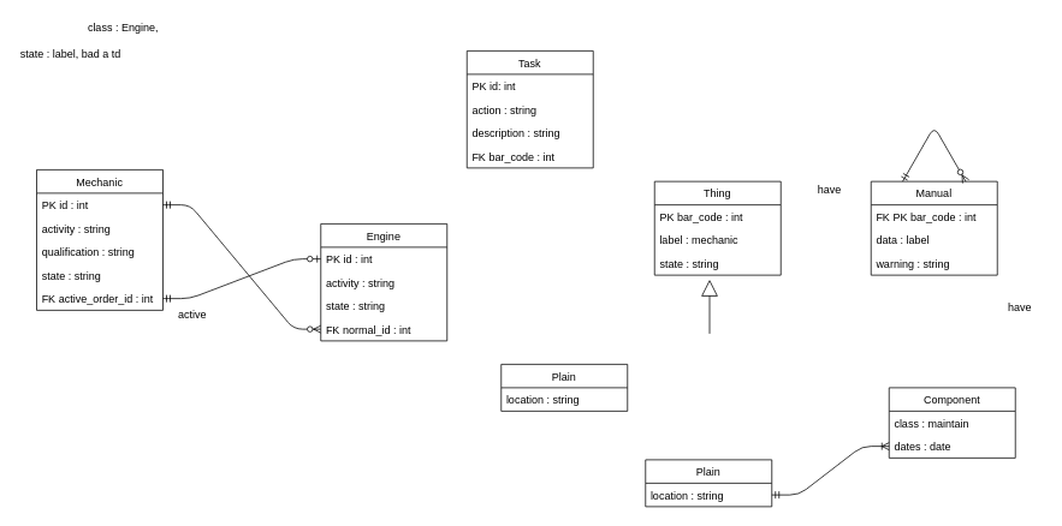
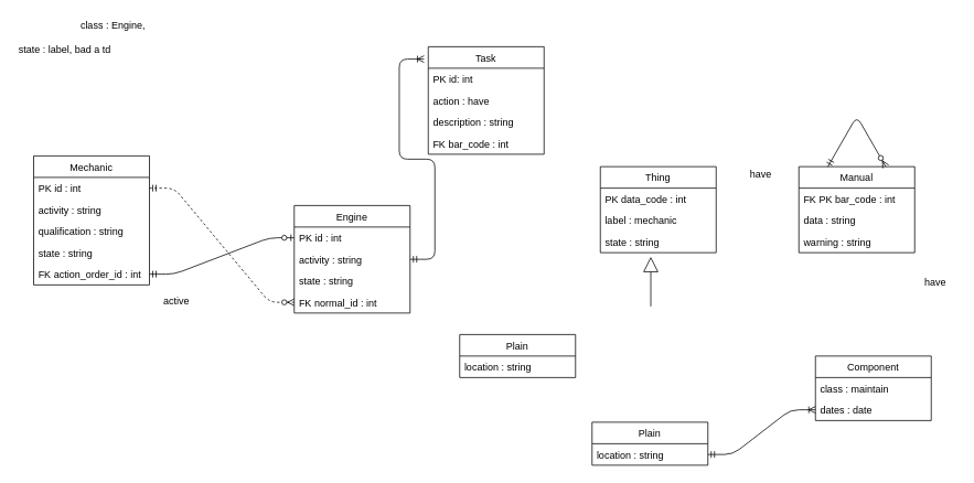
- <mxCell id="9" value="action : string" style="text;strokeColor=none;fillColor=none;align=left;verticalAlign=top;spacingLeft=4;spacingRight=4;overflow=hidden;rotatable=0;points=[[0,0.5],[1,0.5]];portConstraint=eastwest;" parent="7" vertex="1"><mxGeometry y="52" width="140" height="26" as="geometry" /></mxCell>
+ <mxCell id="9" value="action : have" style="text;strokeColor=none;fillColor=none;align=left;verticalAlign=top;spacingLeft=4;spacingRight=4;overflow=hidden;rotatable=0;points=[[0,0.5],[1,0.5]];portConstraint=eastwest;" parent="7" vertex="1"><mxGeometry y="52" width="140" height="26" as="geometry" /></mxCell>
- <mxCell id="22" value="PK bar_code : int" style="text;strokeColor=none;fillColor=none;align=left;verticalAlign=top;spacingLeft=4;spacingRight=4;overflow=hidden;rotatable=0;points=[[0,0.5],[1,0.5]];portConstraint=eastwest;" parent="21" vertex="1"><mxGeometry y="26" width="140" height="26" as="geometry" /></mxCell>
+ <mxCell id="22" value="PK data_code : int" style="text;strokeColor=none;fillColor=none;align=left;verticalAlign=top;spacingLeft=4;spacingRight=4;overflow=hidden;rotatable=0;points=[[0,0.5],[1,0.5]];portConstraint=eastwest;" parent="21" vertex="1"><mxGeometry y="26" width="140" height="26" as="geometry" /></mxCell>
+ <mxCell id="38" value="" style="edgeStyle=entityRelationEdgeStyle;fontSize=12;html=1;endArrow=ERoneToMany;startArrow=ERmandOne;entryX=-0.036;entryY=0.115;entryDx=0;entryDy=0;entryPerimeter=0;" parent="1" source="2" target="7" edge="1"><mxGeometry width="100" height="100" relative="1" as="geometry"><mxPoint x="495" y="220" as="sourcePoint" /><mxPoint x="595" y="120" as="targetPoint" /></mxGeometry></mxCell>
- <mxCell id="14" value="data : label" style="text;strokeColor=none;fillColor=none;align=left;verticalAlign=top;spacingLeft=4;spacingRight=4;overflow=hidden;rotatable=0;points=[[0,0.5],[1,0.5]];portConstraint=eastwest;" parent="12" vertex="1"><mxGeometry y="52" width="140" height="26" as="geometry" /></mxCell>
+ <mxCell id="14" value="data : string" style="text;strokeColor=none;fillColor=none;align=left;verticalAlign=top;spacingLeft=4;spacingRight=4;overflow=hidden;rotatable=0;points=[[0,0.5],[1,0.5]];portConstraint=eastwest;" parent="12" vertex="1"><mxGeometry y="52" width="140" height="26" as="geometry" /></mxCell>
- <mxCell id="39" value="" style="edgeStyle=entityRelationEdgeStyle;fontSize=12;html=1;endArrow=ERzeroToMany;startArrow=ERmandOne;exitX=1;exitY=0.25;exitDx=0;exitDy=0;entryX=0;entryY=0.5;entryDx=0;entryDy=0;" parent="1" source="32" target="6" edge="1"><mxGeometry width="100" height="100" relative="1" as="geometry"><mxPoint x="-15" y="480" as="sourcePoint" /><mxPoint x="85" y="380" as="targetPoint" /></mxGeometry></mxCell>
+ <mxCell id="39" value="" style="edgeStyle=entityRelationEdgeStyle;fontSize=12;html=1;endArrow=ERzeroToMany;startArrow=ERmandOne;exitX=1;exitY=0.25;exitDx=0;exitDy=0;entryX=0;entryY=0.5;entryDx=0;entryDy=0;dashed=1;" parent="1" source="32" target="6" edge="1"><mxGeometry width="100" height="100" relative="1" as="geometry"><mxPoint x="-15" y="480" as="sourcePoint" /><mxPoint x="85" y="380" as="targetPoint" /></mxGeometry></mxCell>
- <mxCell id="37" value="FK active_order_id : int" style="text;strokeColor=none;fillColor=none;align=left;verticalAlign=top;spacingLeft=4;spacingRight=4;overflow=hidden;rotatable=0;points=[[0,0.5],[1,0.5]];portConstraint=eastwest;" parent="32" vertex="1"><mxGeometry y="130" width="140" height="26" as="geometry" /></mxCell>
+ <mxCell id="37" value="FK action_order_id : int" style="text;strokeColor=none;fillColor=none;align=left;verticalAlign=top;spacingLeft=4;spacingRight=4;overflow=hidden;rotatable=0;points=[[0,0.5],[1,0.5]];portConstraint=eastwest;" parent="32" vertex="1"><mxGeometry y="130" width="140" height="26" as="geometry" /></mxCell>
- <mxCell id="40" value="active" style="text;html=1;resizable=0;points=[];autosize=1;align=left;verticalAlign=top;spacingTop=-4;" parent="1" vertex="1"><mxGeometry x="195" y="339" width="50" height="20" as="geometry" /></mxCell>
+ <mxCell id="40" value="active" style="text;html=1;resizable=0;points=[];autosize=1;align=left;verticalAlign=top;spacingTop=-4;" parent="1" vertex="1"><mxGeometry x="195" y="354" width="50" height="20" as="geometry" /></mxCell>
